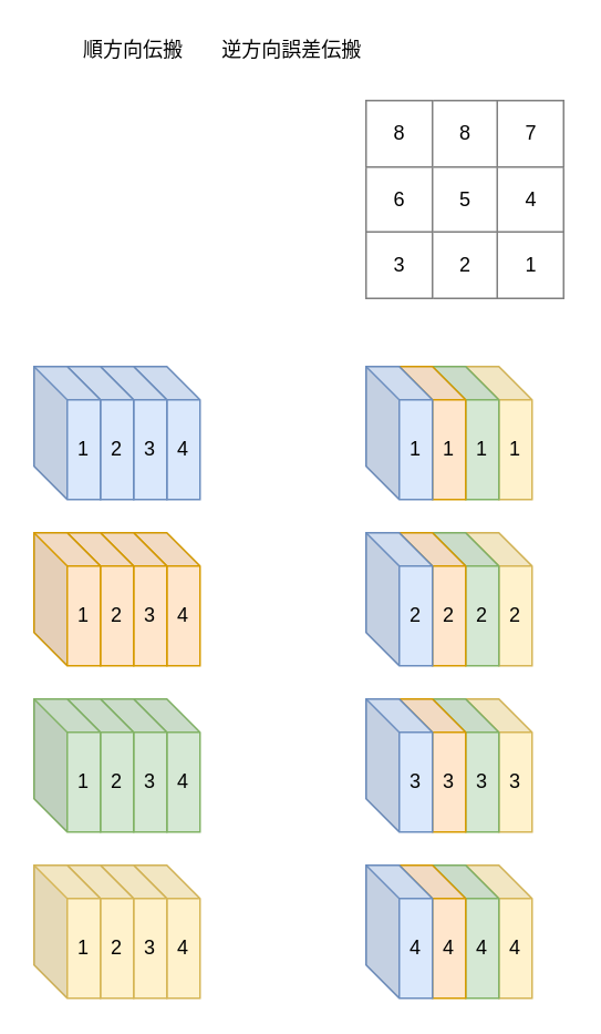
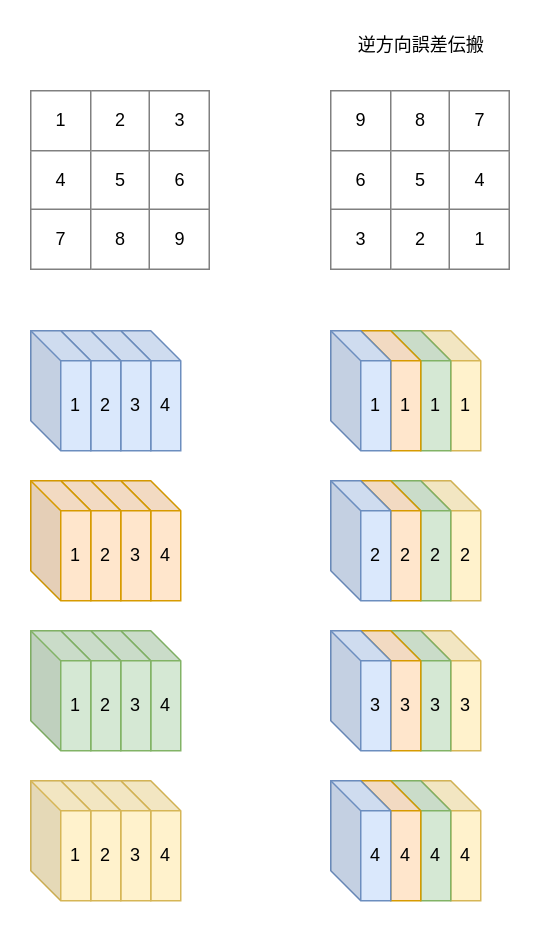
- <mxCell id="36" value="順方向伝搬&lt;br&gt;" parent="1" vertex="1" style="text;html=1;strokeColor=none;fillColor=none;align=center;verticalAlign=middle;whiteSpace=wrap;rounded=0;"><mxGeometry as="geometry" height="20" width="70" y="20" x="45" /></mxCell>
- <mxCell id="37" value="逆方向誤差伝搬&lt;br&gt;" parent="1" vertex="1" style="text;html=1;strokeColor=none;fillColor=none;align=center;verticalAlign=middle;whiteSpace=wrap;rounded=0;"><mxGeometry x="127.5" y="20" as="geometry" height="20" width="95" /></mxCell>
+ <mxCell id="37" value="逆方向誤差伝搬&lt;br&gt;" parent="1" vertex="1" style="text;html=1;strokeColor=none;fillColor=none;align=center;verticalAlign=middle;whiteSpace=wrap;rounded=0;"><mxGeometry as="geometry" height="20" width="95" y="20" x="232.5" /></mxCell>
- <mxCell id="3" value="&lt;table width=&quot;100%&quot; style=&quot;width: 100% ; height: 100% ; border-collapse: collapse&quot; border=&quot;1&quot;&gt;&lt;tbody&gt;&lt;tr&gt;&lt;td align=&quot;center&quot;&gt;8&lt;/td&gt;&lt;td align=&quot;center&quot;&gt;8&lt;/td&gt;&lt;td align=&quot;center&quot;&gt;7&lt;/td&gt;&lt;/tr&gt;&lt;tr&gt;&lt;td align=&quot;center&quot;&gt;6&lt;/td&gt;&lt;td align=&quot;center&quot;&gt;5&lt;/td&gt;&lt;td align=&quot;center&quot;&gt;4&lt;/td&gt;&lt;/tr&gt;&lt;tr&gt;&lt;td align=&quot;center&quot;&gt;3&lt;/td&gt;&lt;td align=&quot;center&quot;&gt;2&lt;/td&gt;&lt;td align=&quot;center&quot;&gt;1&lt;/td&gt;&lt;/tr&gt;&lt;/tbody&gt;&lt;/table&gt;" parent="1" vertex="1" style="text;html=1;strokeColor=none;fillColor=none;overflow=fill;"><mxGeometry as="geometry" height="120" width="120" y="60" x="220" /></mxCell>
+ <mxCell id="3" value="&lt;table width=&quot;100%&quot; style=&quot;width: 100% ; height: 100% ; border-collapse: collapse&quot; border=&quot;1&quot;&gt;&lt;tbody&gt;&lt;tr&gt;&lt;td align=&quot;center&quot;&gt;9&lt;/td&gt;&lt;td align=&quot;center&quot;&gt;8&lt;/td&gt;&lt;td align=&quot;center&quot;&gt;7&lt;/td&gt;&lt;/tr&gt;&lt;tr&gt;&lt;td align=&quot;center&quot;&gt;6&lt;/td&gt;&lt;td align=&quot;center&quot;&gt;5&lt;/td&gt;&lt;td align=&quot;center&quot;&gt;4&lt;/td&gt;&lt;/tr&gt;&lt;tr&gt;&lt;td align=&quot;center&quot;&gt;3&lt;/td&gt;&lt;td align=&quot;center&quot;&gt;2&lt;/td&gt;&lt;td align=&quot;center&quot;&gt;1&lt;/td&gt;&lt;/tr&gt;&lt;/tbody&gt;&lt;/table&gt;" parent="1" vertex="1" style="text;html=1;strokeColor=none;fillColor=none;overflow=fill;"><mxGeometry as="geometry" height="120" width="120" y="60" x="220" /></mxCell>
+ <mxCell id="2" value="&lt;table width=&quot;100%&quot; style=&quot;width: 100% ; height: 100% ; border-collapse: collapse&quot; border=&quot;1&quot;&gt;&lt;tbody&gt;&lt;tr&gt;&lt;td align=&quot;center&quot;&gt;1&lt;/td&gt;&lt;td align=&quot;center&quot;&gt;2&lt;/td&gt;&lt;td align=&quot;center&quot;&gt;3&lt;/td&gt;&lt;/tr&gt;&lt;tr&gt;&lt;td align=&quot;center&quot;&gt;4&lt;/td&gt;&lt;td align=&quot;center&quot;&gt;5&lt;/td&gt;&lt;td align=&quot;center&quot;&gt;6&lt;/td&gt;&lt;/tr&gt;&lt;tr&gt;&lt;td align=&quot;center&quot;&gt;7&lt;/td&gt;&lt;td align=&quot;center&quot;&gt;8&lt;/td&gt;&lt;td align=&quot;center&quot;&gt;9&lt;/td&gt;&lt;/tr&gt;&lt;/tbody&gt;&lt;/table&gt;" parent="1" vertex="1" style="text;html=1;strokeColor=none;fillColor=none;overflow=fill;"><mxGeometry as="geometry" height="120" width="120" y="60" x="20" /></mxCell>
